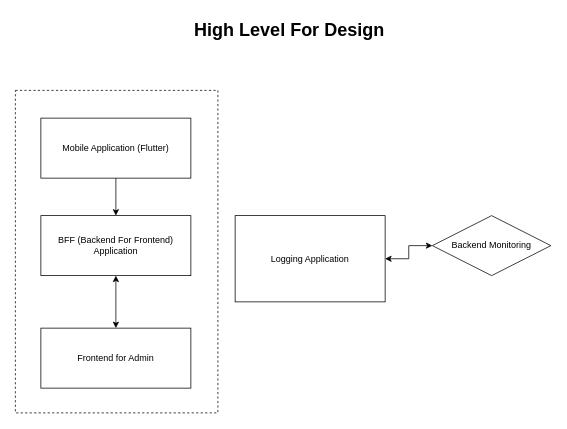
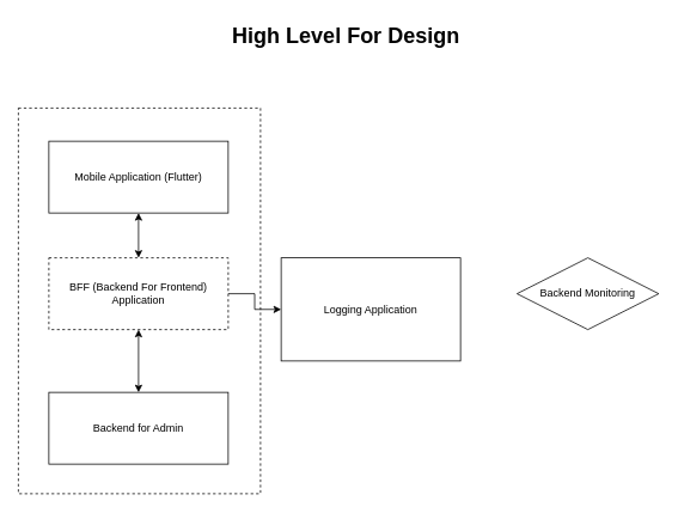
- <mxCell id="5" value="" style="edgeStyle=orthogonalEdgeStyle;rounded=0;orthogonalLoop=1;jettySize=auto;html=1;startArrow=classic;startFill=1;endArrow=none;" edge="1" parent="2" source="6" target="4"><mxGeometry relative="1" as="geometry" /></mxCell>
+ <mxCell id="5" value="" style="edgeStyle=orthogonalEdgeStyle;rounded=0;orthogonalLoop=1;jettySize=auto;html=1;startArrow=classic;startFill=1;" edge="1" parent="2" source="6" target="4"><mxGeometry relative="1" as="geometry" /></mxCell>
- <mxCell id="6" value="BFF (Backend For Frontend) Application" style="rounded=0;whiteSpace=wrap;html=1;" vertex="1" parent="2"><mxGeometry x="34" y="167" width="200" height="80" as="geometry" /></mxCell>
+ <mxCell id="6" value="BFF (Backend For Frontend) Application" style="rounded=0;whiteSpace=wrap;html=1;dashed=1;" vertex="1" parent="2"><mxGeometry x="34" y="167" width="200" height="80" as="geometry" /></mxCell>
+ <mxCell id="8" style="edgeStyle=orthogonalEdgeStyle;rounded=0;orthogonalLoop=1;jettySize=auto;html=1;entryX=0;entryY=0.5;entryDx=0;entryDy=0;" edge="1" parent="2" source="6" target="7"><mxGeometry relative="1" as="geometry" /></mxCell>
- <mxCell id="10" value="" style="edgeStyle=orthogonalEdgeStyle;rounded=0;orthogonalLoop=1;jettySize=auto;html=1;startArrow=classic;startFill=1;" edge="1" parent="2" source="7" target="9"><mxGeometry relative="1" as="geometry" /></mxCell>
- <mxCell id="11" value="Frontend for Admin" style="rounded=0;whiteSpace=wrap;html=1;" vertex="1" parent="2"><mxGeometry x="34" y="317" width="200" height="80" as="geometry" /></mxCell>
+ <mxCell id="11" value="Backend for Admin" style="rounded=0;whiteSpace=wrap;html=1;" vertex="1" parent="2"><mxGeometry x="34" y="317" width="200" height="80" as="geometry" /></mxCell>
